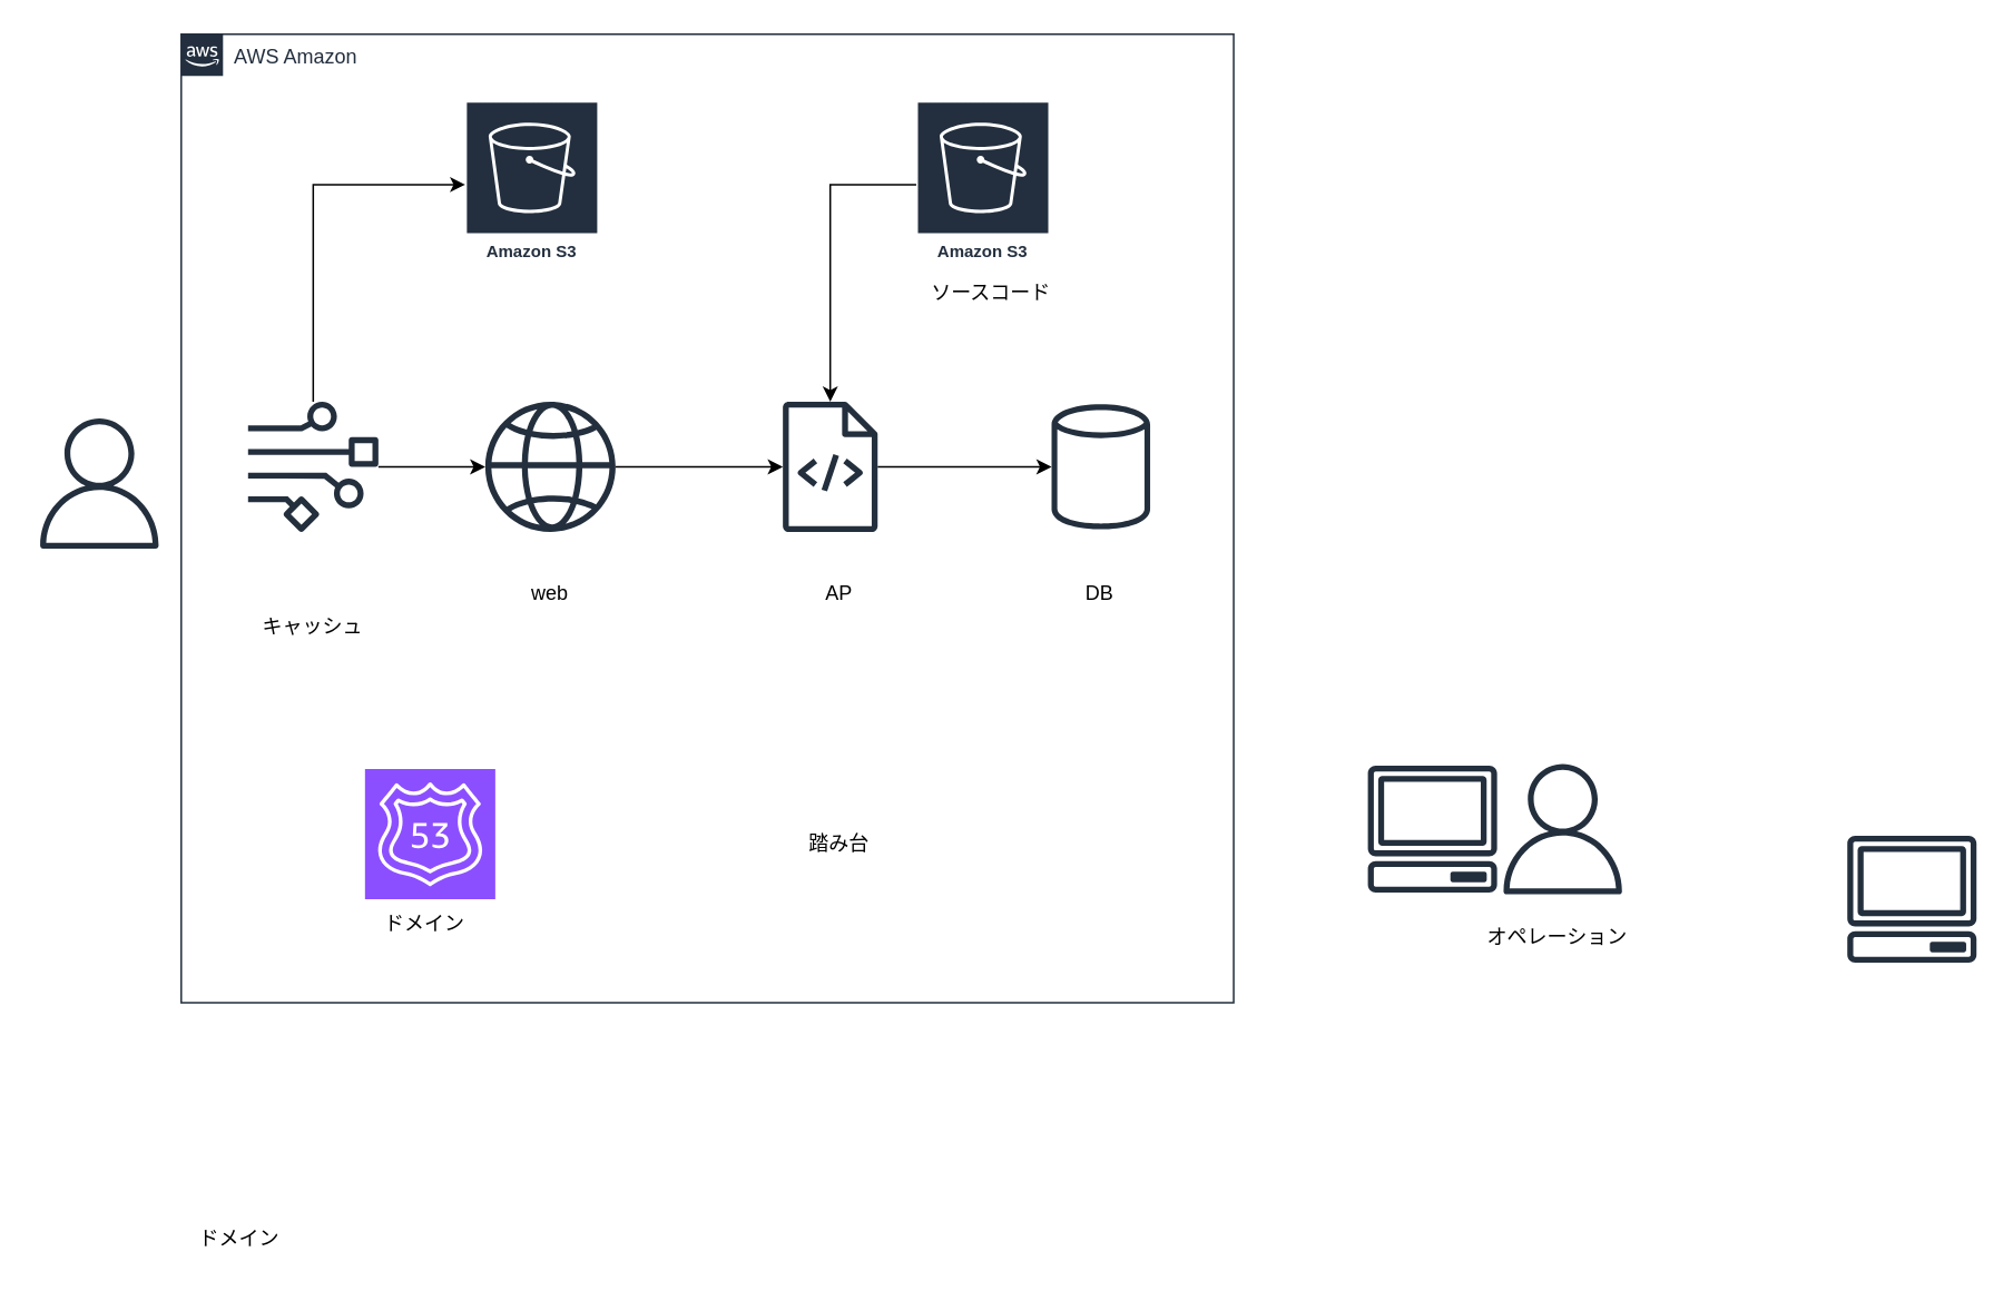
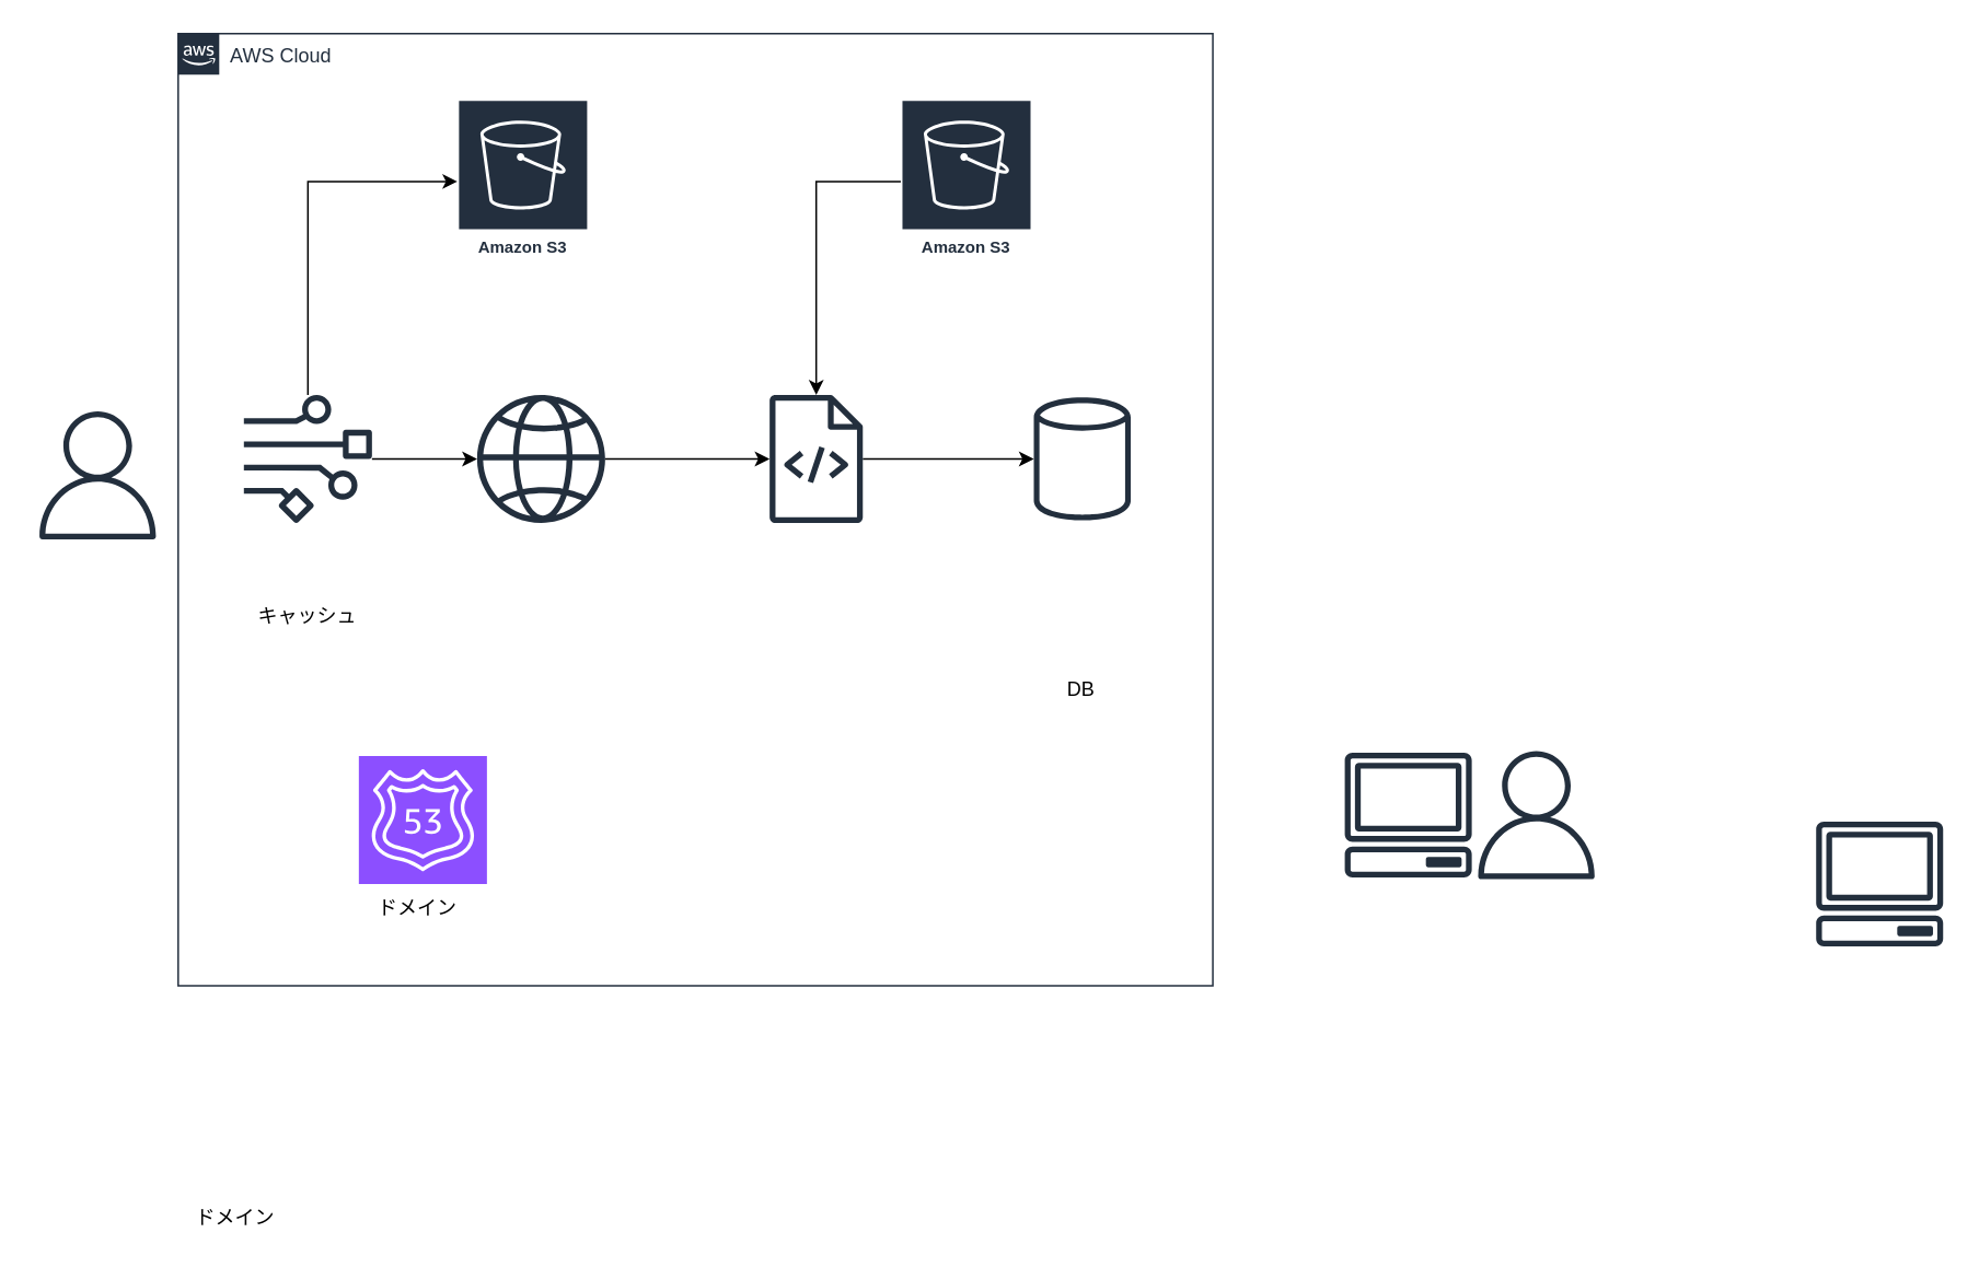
- <mxCell id="2" value="AWS Amazon" style="points=[[0,0],[0.25,0],[0.5,0],[0.75,0],[1,0],[1,0.25],[1,0.5],[1,0.75],[1,1],[0.75,1],[0.5,1],[0.25,1],[0,1],[0,0.75],[0,0.5],[0,0.25]];outlineConnect=0;gradientColor=none;html=1;whiteSpace=wrap;fontSize=12;fontStyle=0;container=1;pointerEvents=0;collapsible=0;recursiveResize=0;shape=mxgraph.aws4.group;grIcon=mxgraph.aws4.group_aws_cloud_alt;strokeColor=#232F3E;fillColor=none;verticalAlign=top;align=left;spacingLeft=30;fontColor=#232F3E;dashed=0;" vertex="1" parent="1"><mxGeometry x="108" y="20" width="630" height="580" as="geometry" /></mxCell>
+ <mxCell id="2" value="AWS Cloud" style="points=[[0,0],[0.25,0],[0.5,0],[0.75,0],[1,0],[1,0.25],[1,0.5],[1,0.75],[1,1],[0.75,1],[0.5,1],[0.25,1],[0,1],[0,0.75],[0,0.5],[0,0.25]];outlineConnect=0;gradientColor=none;html=1;whiteSpace=wrap;fontSize=12;fontStyle=0;container=1;pointerEvents=0;collapsible=0;recursiveResize=0;shape=mxgraph.aws4.group;grIcon=mxgraph.aws4.group_aws_cloud_alt;strokeColor=#232F3E;fillColor=none;verticalAlign=top;align=left;spacingLeft=30;fontColor=#232F3E;dashed=0;" vertex="1" parent="1"><mxGeometry x="108" y="20" width="630" height="580" as="geometry" /></mxCell>
- <mxCell id="18" value="ソースコード" style="text;html=1;strokeColor=none;fillColor=none;align=center;verticalAlign=middle;whiteSpace=wrap;rounded=0;" vertex="1" parent="1"><mxGeometry x="548" y="160" width="90" height="30" as="geometry" /></mxCell>
- <mxCell id="6" value="web" style="text;html=1;strokeColor=none;fillColor=none;align=center;verticalAlign=middle;whiteSpace=wrap;rounded=0;" vertex="1" parent="1"><mxGeometry x="299" y="340" width="60" height="30" as="geometry" /></mxCell>
- <mxCell id="7" value="AP" style="text;html=1;strokeColor=none;fillColor=none;align=center;verticalAlign=middle;whiteSpace=wrap;rounded=0;" vertex="1" parent="1"><mxGeometry x="472" y="340" width="60" height="30" as="geometry" /></mxCell>
- <mxCell id="8" value="DB" style="text;html=1;strokeColor=none;fillColor=none;align=center;verticalAlign=middle;whiteSpace=wrap;rounded=0;" vertex="1" parent="1"><mxGeometry x="628" y="340" width="60" height="30" as="geometry" /></mxCell>
+ <mxCell id="8" value="DB" style="text;html=1;strokeColor=none;fillColor=none;align=center;verticalAlign=middle;whiteSpace=wrap;rounded=0;" vertex="1" parent="1"><mxGeometry x="628" y="405" width="60" height="30" as="geometry" /></mxCell>
- <mxCell id="5" value="踏み台" style="text;html=1;strokeColor=none;fillColor=none;align=center;verticalAlign=middle;whiteSpace=wrap;rounded=0;" vertex="1" parent="2"><mxGeometry x="364" y="470" width="60" height="30" as="geometry" /></mxCell>
- <mxCell id="27" value="オペレーション" style="text;html=1;strokeColor=none;fillColor=none;align=center;verticalAlign=middle;whiteSpace=wrap;rounded=0;" vertex="1" parent="1"><mxGeometry x="877" y="546" width="110" height="30" as="geometry" /></mxCell>
